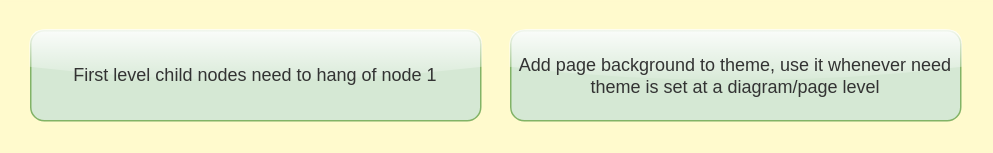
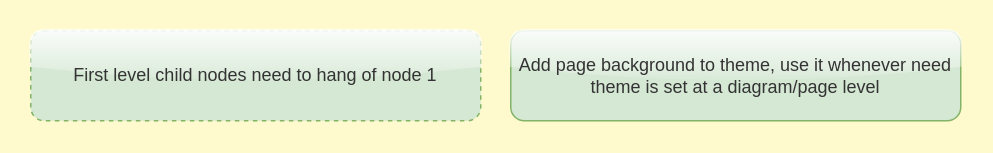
- <mxCell id="2" value="First level child nodes need to hang of node 1" style="whiteSpace=wrap;html=1;rounded=1;glass=1;fillColor=#d5e8d4;strokeColor=#82b366;fontColor=#333333" vertex="1" parent="1"><mxGeometry x="20" y="20" width="300" height="60" as="geometry" /></mxCell>
+ <mxCell id="2" value="First level child nodes need to hang of node 1" style="whiteSpace=wrap;html=1;rounded=1;glass=1;fillColor=#d5e8d4;strokeColor=#82b366;fontColor=#333333;dashed=1;" vertex="1" parent="1"><mxGeometry x="20" y="20" width="300" height="60" as="geometry" /></mxCell>
